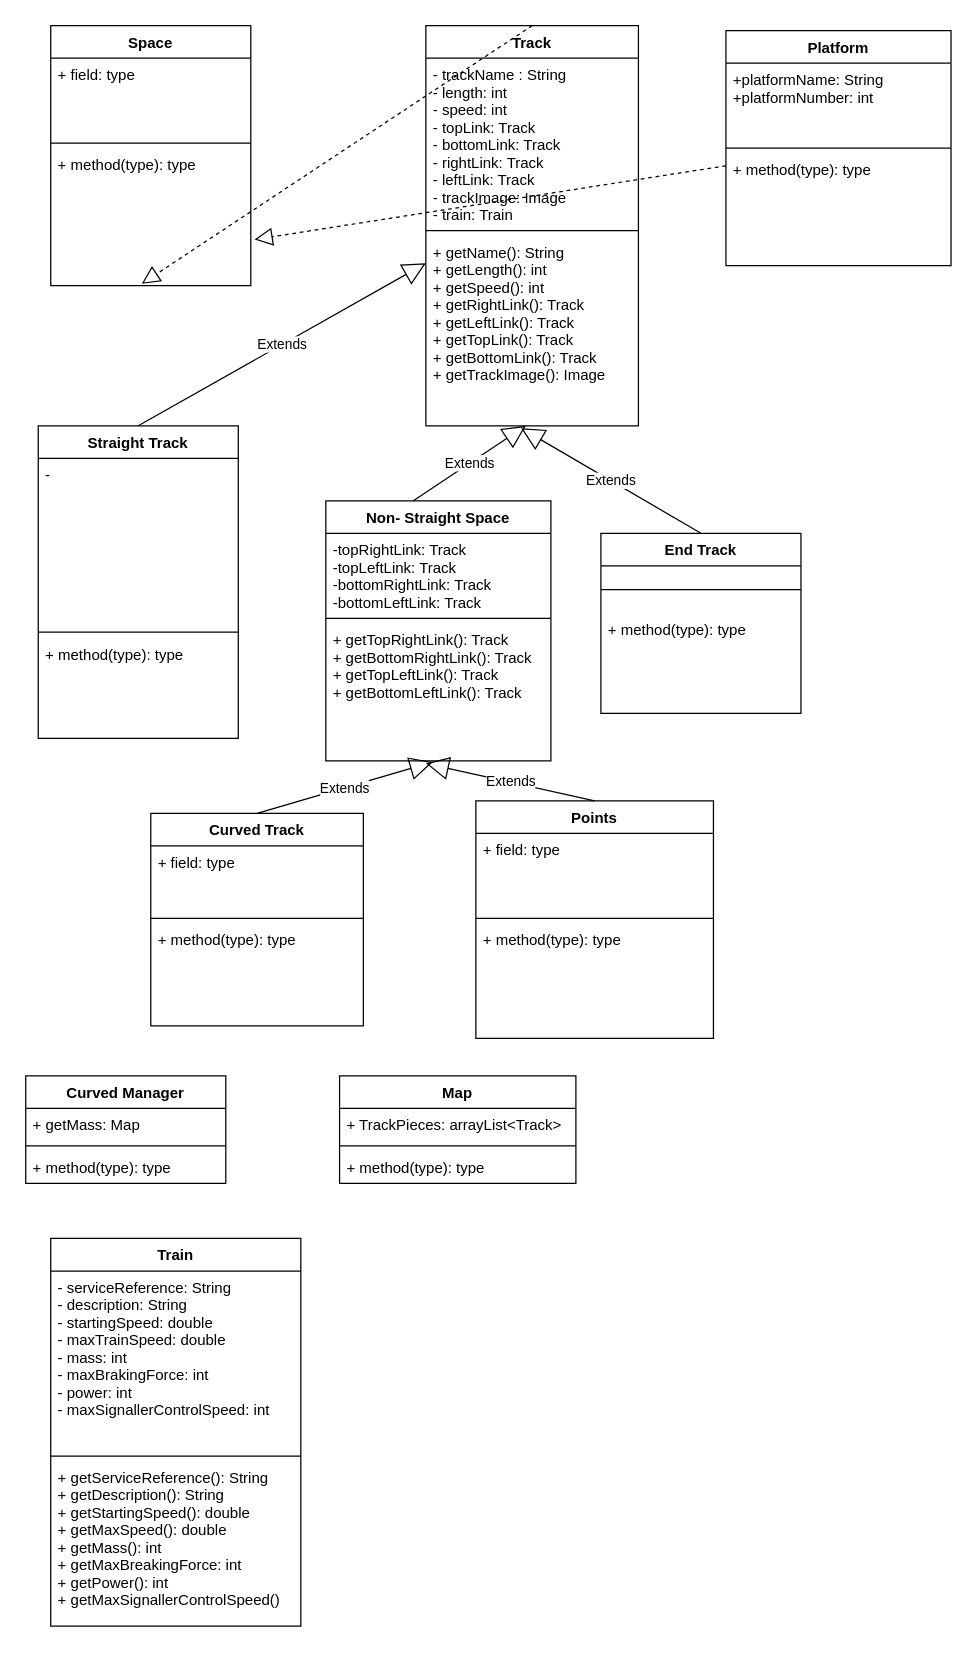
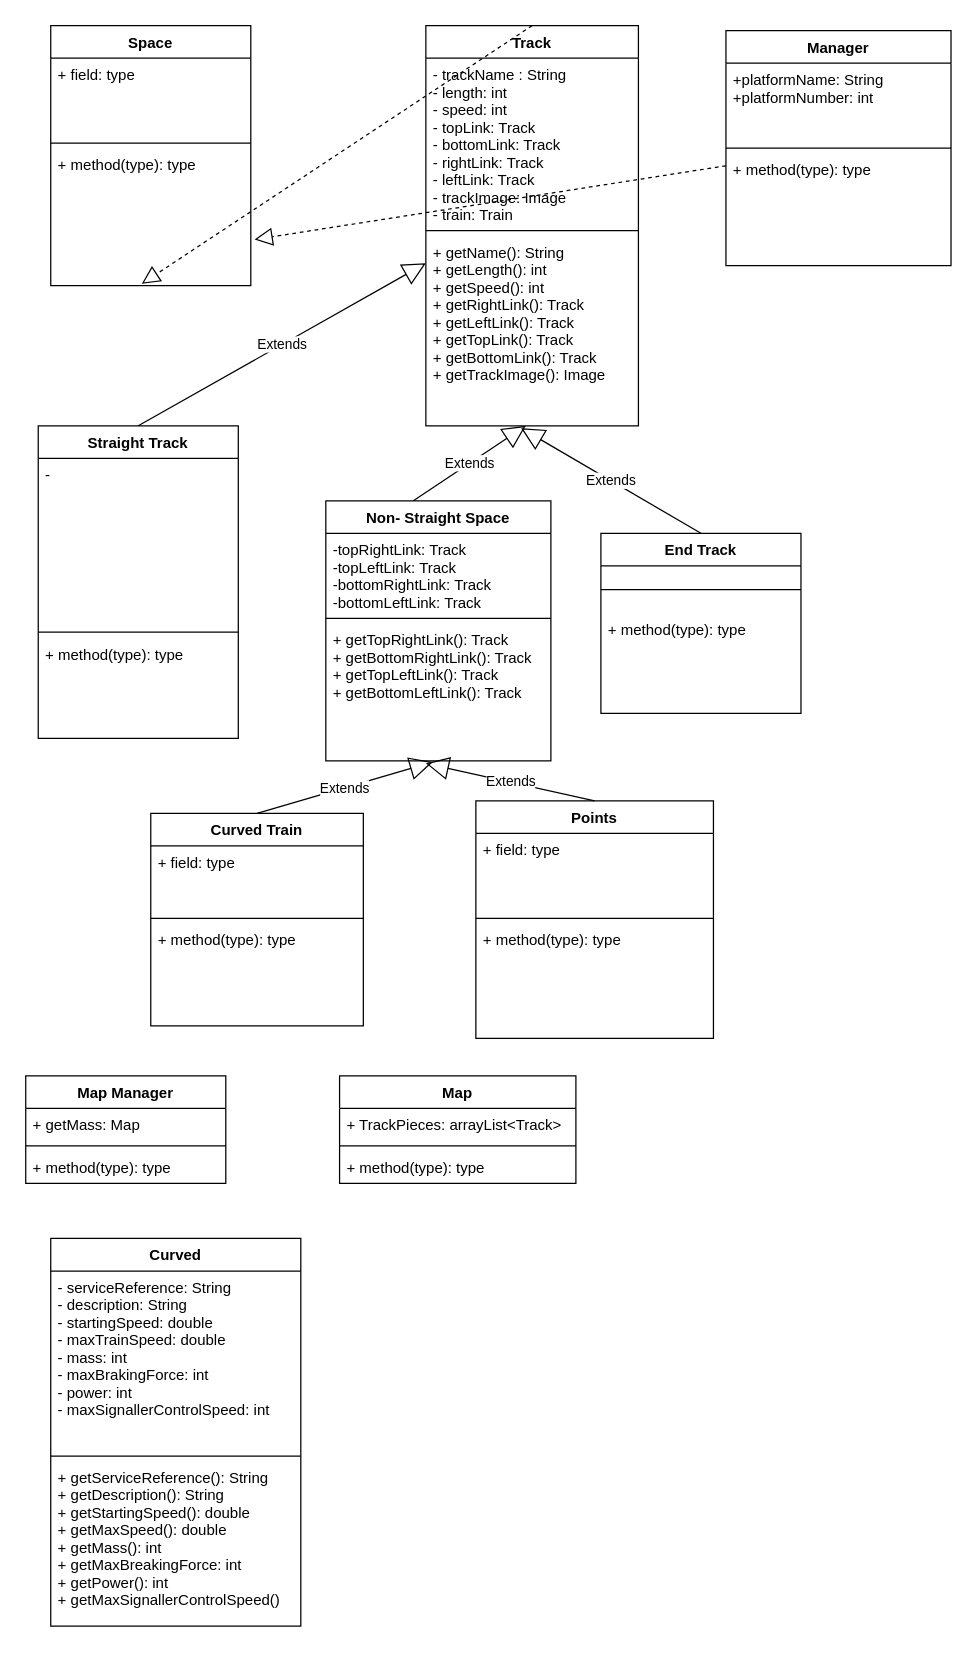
- <mxCell id="43" value="Platform" style="swimlane;fontStyle=1;align=center;verticalAlign=top;childLayout=stackLayout;horizontal=1;startSize=26;horizontalStack=0;resizeParent=1;resizeParentMax=0;resizeLast=0;collapsible=1;marginBottom=0;fontColor=#000000;" vertex="1" parent="1"><mxGeometry x="580" y="24" width="180" height="188" as="geometry" /></mxCell>
+ <mxCell id="43" value="Manager" style="swimlane;fontStyle=1;align=center;verticalAlign=top;childLayout=stackLayout;horizontal=1;startSize=26;horizontalStack=0;resizeParent=1;resizeParentMax=0;resizeLast=0;collapsible=1;marginBottom=0;fontColor=#000000;" vertex="1" parent="1"><mxGeometry x="580" y="24" width="180" height="188" as="geometry" /></mxCell>
- <mxCell id="6" value="Curved Track" style="swimlane;fontStyle=1;align=center;verticalAlign=top;childLayout=stackLayout;horizontal=1;startSize=26;horizontalStack=0;resizeParent=1;resizeParentMax=0;resizeLast=0;collapsible=1;marginBottom=0;" vertex="1" parent="1"><mxGeometry x="120" y="650" width="170" height="170" as="geometry" /></mxCell>
+ <mxCell id="6" value="Curved Train" style="swimlane;fontStyle=1;align=center;verticalAlign=top;childLayout=stackLayout;horizontal=1;startSize=26;horizontalStack=0;resizeParent=1;resizeParentMax=0;resizeLast=0;collapsible=1;marginBottom=0;" vertex="1" parent="1"><mxGeometry x="120" y="650" width="170" height="170" as="geometry" /></mxCell>
- <mxCell id="13" value="Curved Manager" style="swimlane;fontStyle=1;align=center;verticalAlign=top;childLayout=stackLayout;horizontal=1;startSize=26;horizontalStack=0;resizeParent=1;resizeParentMax=0;resizeLast=0;collapsible=1;marginBottom=0;" vertex="1" parent="1"><mxGeometry x="20" y="860" width="160" height="86" as="geometry" /></mxCell>
+ <mxCell id="13" value="Map Manager" style="swimlane;fontStyle=1;align=center;verticalAlign=top;childLayout=stackLayout;horizontal=1;startSize=26;horizontalStack=0;resizeParent=1;resizeParentMax=0;resizeLast=0;collapsible=1;marginBottom=0;" vertex="1" parent="1"><mxGeometry x="20" y="860" width="160" height="86" as="geometry" /></mxCell>
- <mxCell id="48" value="Train" style="swimlane;fontStyle=1;align=center;verticalAlign=top;childLayout=stackLayout;horizontal=1;startSize=26;horizontalStack=0;resizeParent=1;resizeParentMax=0;resizeLast=0;collapsible=1;marginBottom=0;fontColor=#000000;" vertex="1" parent="1"><mxGeometry x="40" y="990" width="200" height="310" as="geometry" /></mxCell>
+ <mxCell id="48" value="Curved" style="swimlane;fontStyle=1;align=center;verticalAlign=top;childLayout=stackLayout;horizontal=1;startSize=26;horizontalStack=0;resizeParent=1;resizeParentMax=0;resizeLast=0;collapsible=1;marginBottom=0;fontColor=#000000;" vertex="1" parent="1"><mxGeometry x="40" y="990" width="200" height="310" as="geometry" /></mxCell>
